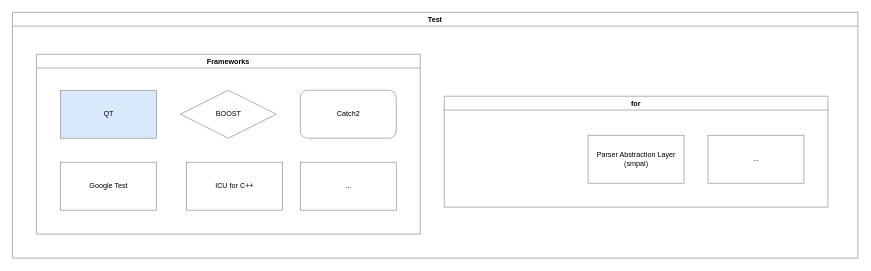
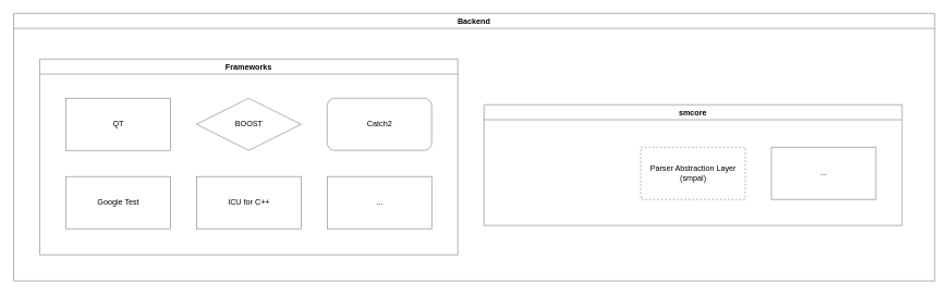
- <mxCell id="2" value="Test" style="swimlane;container=0;strokeColor=#808080;" parent="1" vertex="1"><mxGeometry x="20" y="20" width="1410" height="410" as="geometry" /></mxCell>
+ <mxCell id="2" value="Backend" style="swimlane;container=0;strokeColor=#808080;" parent="1" vertex="1"><mxGeometry x="20" y="20" width="1410" height="410" as="geometry" /></mxCell>
- <mxCell id="10" value="for" style="swimlane;startSize=23;container=0;strokeColor=#808080;" parent="2" vertex="1"><mxGeometry x="720" y="140" width="640" height="185" as="geometry" /></mxCell>
+ <mxCell id="10" value="smcore" style="swimlane;startSize=23;container=0;strokeColor=#808080;" parent="2" vertex="1"><mxGeometry x="720" y="140" width="640" height="185" as="geometry" /></mxCell>
- <mxCell id="3" value="QT" style="html=1;dashed=0;whitespace=wrap;container=0;strokeColor=#808080;fillColor=#dae8fc;" parent="2" vertex="1"><mxGeometry x="80" y="130" width="160" height="80" as="geometry" /></mxCell>
+ <mxCell id="3" value="QT" style="html=1;dashed=0;whitespace=wrap;container=0;strokeColor=#808080;" parent="2" vertex="1"><mxGeometry x="80" y="130" width="160" height="80" as="geometry" /></mxCell>
- <mxCell id="11" value="Parser Abstraction Layer&lt;br&gt;(smpal)" style="html=1;dashed=0;whitespace=wrap;container=0;strokeColor=#808080;" parent="2" vertex="1"><mxGeometry x="960" y="205" width="160" height="80" as="geometry" /></mxCell>
+ <mxCell id="11" value="Parser Abstraction Layer&lt;br&gt;(smpal)" style="html=1;dashed=1;whitespace=wrap;container=0;strokeColor=#808080;" parent="2" vertex="1"><mxGeometry x="960" y="205" width="160" height="80" as="geometry" /></mxCell>
- <mxCell id="7" value="ICU for C++" style="html=1;dashed=0;whitespace=wrap;container=0;strokeColor=#808080;" parent="2" vertex="1"><mxGeometry x="290" y="250" width="160" height="80" as="geometry" /></mxCell>
+ <mxCell id="7" value="ICU for C++" style="html=1;dashed=0;whitespace=wrap;container=0;strokeColor=#808080;" parent="2" vertex="1"><mxGeometry x="280" y="250" width="160" height="80" as="geometry" /></mxCell>
